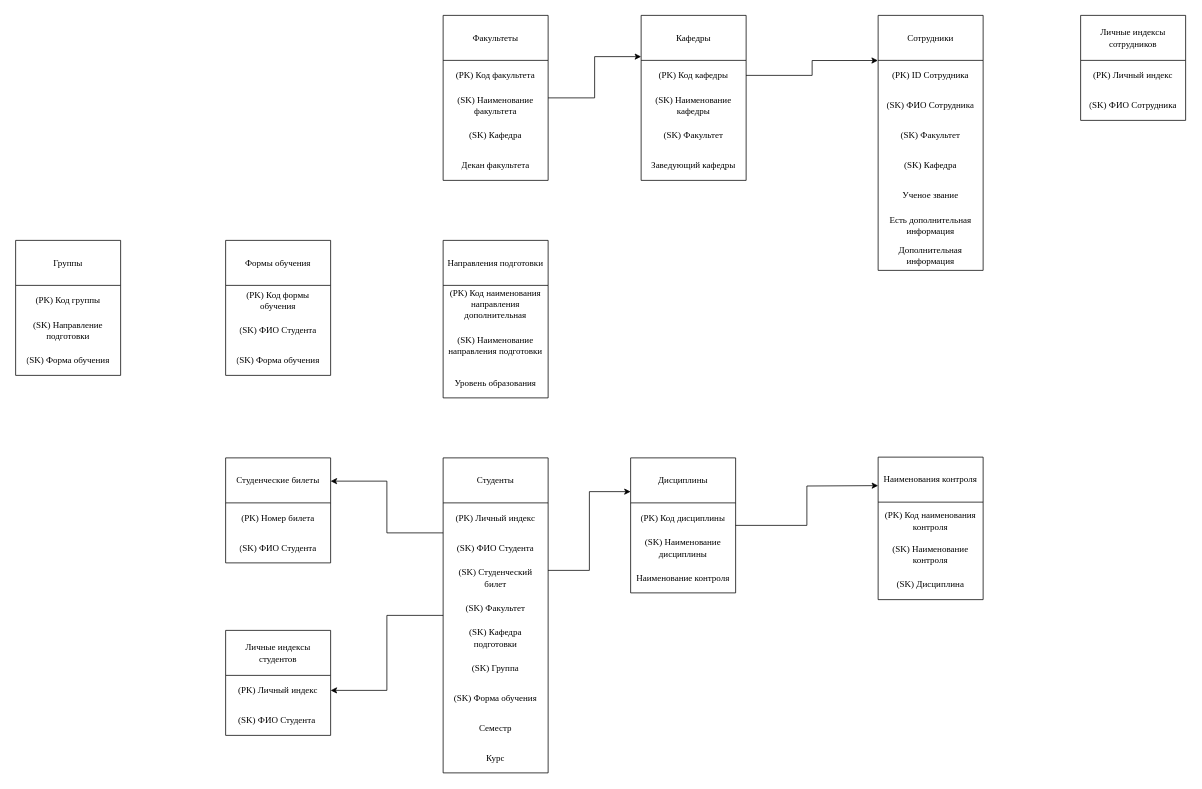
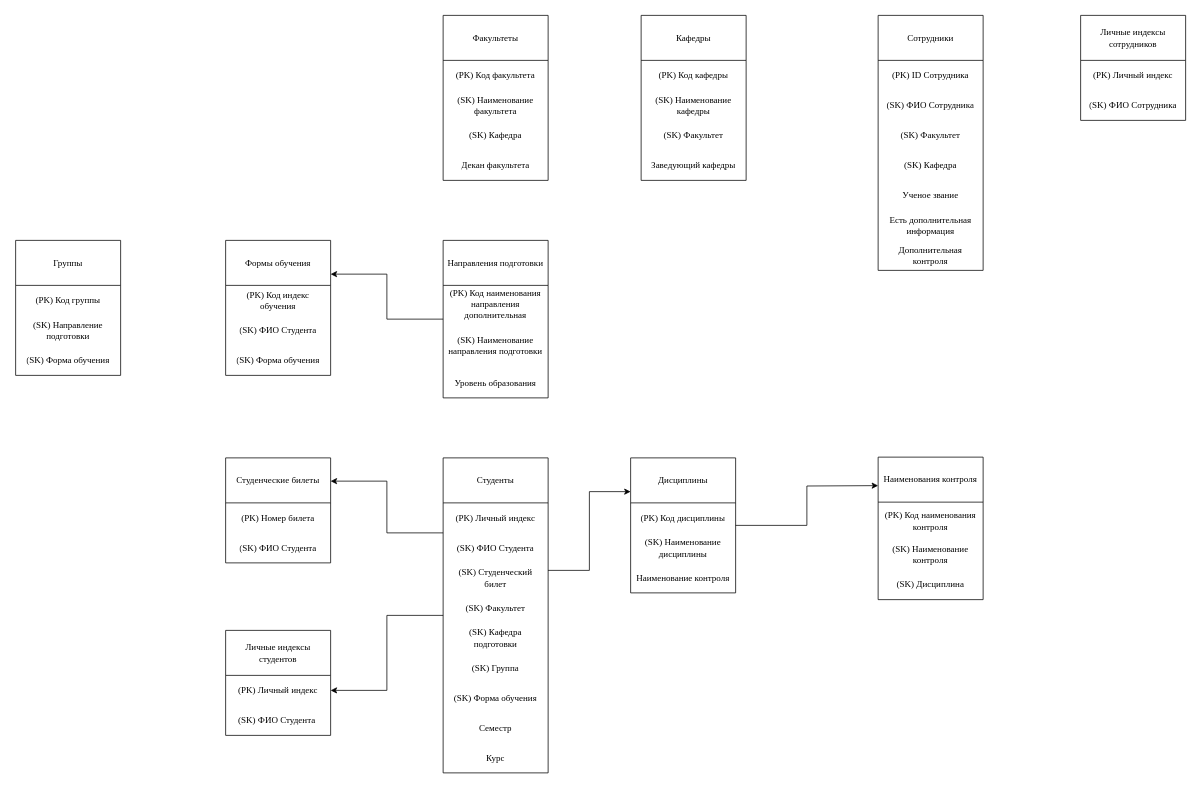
- <mxCell id="30" style="edgeStyle=orthogonalEdgeStyle;rounded=0;orthogonalLoop=1;jettySize=auto;html=1;entryX=0;entryY=0.25;entryDx=0;entryDy=0;fontFamily=Times New Roman;fontSize=12;" parent="1" source="31" target="48" edge="1"><mxGeometry relative="1" as="geometry" /></mxCell>
- <mxCell id="58" style="edgeStyle=orthogonalEdgeStyle;rounded=0;orthogonalLoop=1;jettySize=auto;html=1;entryX=-0.002;entryY=0.177;entryDx=0;entryDy=0;entryPerimeter=0;align=center;fontFamily=Times New Roman;fontSize=12;" parent="1" source="49" target="18" edge="1"><mxGeometry relative="1" as="geometry" /></mxCell>
- <mxCell id="25" value="Дополнительная информация" style="text;strokeColor=none;fillColor=none;align=center;verticalAlign=middle;spacingLeft=4;spacingRight=4;overflow=hidden;points=[[0,0.5],[1,0.5]];portConstraint=eastwest;rotatable=0;whiteSpace=wrap;html=1;fontFamily=Times New Roman;fontSize=12;" parent="18" vertex="1"><mxGeometry y="300" width="140" height="40" as="geometry" /></mxCell>
+ <mxCell id="25" value="Дополнительная контроля" style="text;strokeColor=none;fillColor=none;align=center;verticalAlign=middle;spacingLeft=4;spacingRight=4;overflow=hidden;points=[[0,0.5],[1,0.5]];portConstraint=eastwest;rotatable=0;whiteSpace=wrap;html=1;fontFamily=Times New Roman;fontSize=12;" parent="18" vertex="1"><mxGeometry y="300" width="140" height="40" as="geometry" /></mxCell>
+ <mxCell id="36" style="edgeStyle=orthogonalEdgeStyle;rounded=0;orthogonalLoop=1;jettySize=auto;html=1;entryX=1;entryY=0.25;entryDx=0;entryDy=0;fontFamily=Times New Roman;fontSize=12;" parent="1" source="37" target="59" edge="1"><mxGeometry relative="1" as="geometry" /></mxCell>
- <mxCell id="60" value="(PK) Код формы обучения" style="text;strokeColor=none;fillColor=none;align=center;verticalAlign=middle;spacingLeft=4;spacingRight=4;overflow=hidden;points=[[0,0.5],[1,0.5]];portConstraint=eastwest;rotatable=0;whiteSpace=wrap;html=1;fontFamily=Times New Roman;fontSize=12;" parent="59" vertex="1"><mxGeometry y="60" width="140" height="40" as="geometry" /></mxCell>
+ <mxCell id="60" value="(PK) Код индекс обучения" style="text;strokeColor=none;fillColor=none;align=center;verticalAlign=middle;spacingLeft=4;spacingRight=4;overflow=hidden;points=[[0,0.5],[1,0.5]];portConstraint=eastwest;rotatable=0;whiteSpace=wrap;html=1;fontFamily=Times New Roman;fontSize=12;" parent="59" vertex="1"><mxGeometry y="60" width="140" height="40" as="geometry" /></mxCell>
